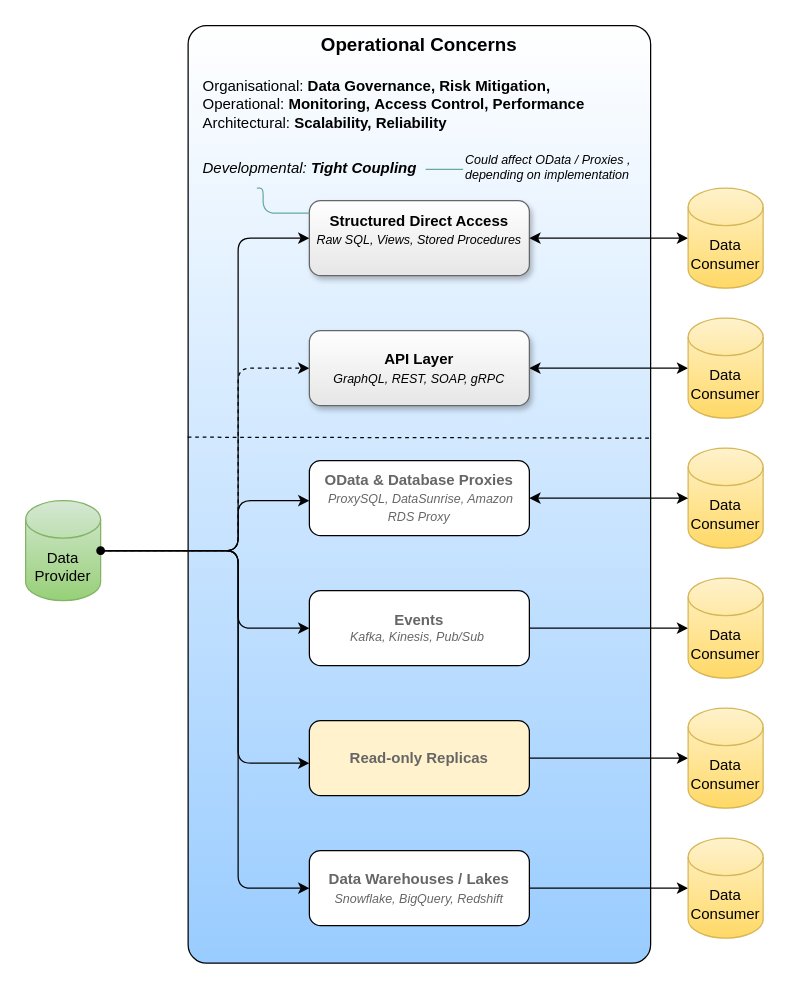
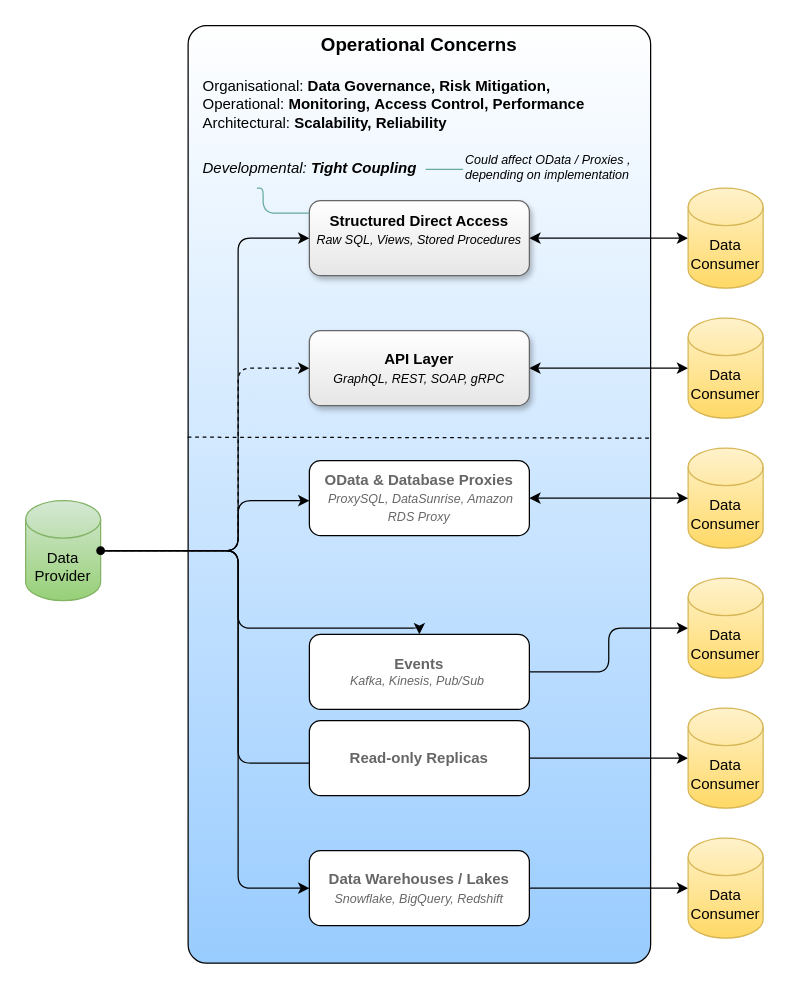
- <mxCell id="5" value="&lt;div&gt;&lt;b style=&quot;&quot;&gt;Events&lt;/b&gt;&lt;/div&gt;&lt;div style=&quot;font-size: 10px;&quot;&gt;&lt;i&gt;Kafka, Kinesis, Pub/Sub&lt;/i&gt;&amp;nbsp;&lt;b style=&quot;&quot;&gt;&lt;/b&gt;&lt;/div&gt;" style="rounded=1;whiteSpace=wrap;html=1;fontColor=#666666;" vertex="1" parent="1"><mxGeometry x="247" y="472" width="176" height="60" as="geometry" /></mxCell>
+ <mxCell id="5" value="&lt;div&gt;&lt;b style=&quot;&quot;&gt;Events&lt;/b&gt;&lt;/div&gt;&lt;div style=&quot;font-size: 10px;&quot;&gt;&lt;i&gt;Kafka, Kinesis, Pub/Sub&lt;/i&gt;&amp;nbsp;&lt;b style=&quot;&quot;&gt;&lt;/b&gt;&lt;/div&gt;" style="rounded=1;whiteSpace=wrap;html=1;fontColor=#666666;" vertex="1" parent="1"><mxGeometry x="247" y="507" width="176" height="60" as="geometry" /></mxCell>
- <mxCell id="6" value="&lt;div&gt;&lt;b style=&quot;&quot;&gt;Read-only Replicas&lt;/b&gt;&lt;/div&gt;" style="rounded=1;whiteSpace=wrap;html=1;fontColor=#666666;fillColor=#fff2cc;" vertex="1" parent="1"><mxGeometry x="247" y="576" width="176" height="60" as="geometry" /></mxCell>
+ <mxCell id="6" value="&lt;div&gt;&lt;b style=&quot;&quot;&gt;Read-only Replicas&lt;/b&gt;&lt;/div&gt;" style="rounded=1;whiteSpace=wrap;html=1;fontColor=#666666;" vertex="1" parent="1"><mxGeometry x="247" y="576" width="176" height="60" as="geometry" /></mxCell>
- <mxCell id="10" value="" style="endArrow=classic;html=1;rounded=1;edgeStyle=orthogonalEdgeStyle;" edge="1" parent="1" source="2" target="6"><mxGeometry width="50" height="50" relative="1" as="geometry"><mxPoint x="80" y="460.091" as="sourcePoint" /><mxPoint x="300" y="230" as="targetPoint" /><Array as="points"><mxPoint x="190" y="440" /><mxPoint x="190" y="610" /></Array></mxGeometry></mxCell>
+ <mxCell id="10" value="" style="endArrow=none;html=1;rounded=1;edgeStyle=orthogonalEdgeStyle;" edge="1" parent="1" source="2" target="6"><mxGeometry width="50" height="50" relative="1" as="geometry"><mxPoint x="80" y="460.091" as="sourcePoint" /><mxPoint x="300" y="230" as="targetPoint" /><Array as="points"><mxPoint x="190" y="440" /><mxPoint x="190" y="610" /></Array></mxGeometry></mxCell>
